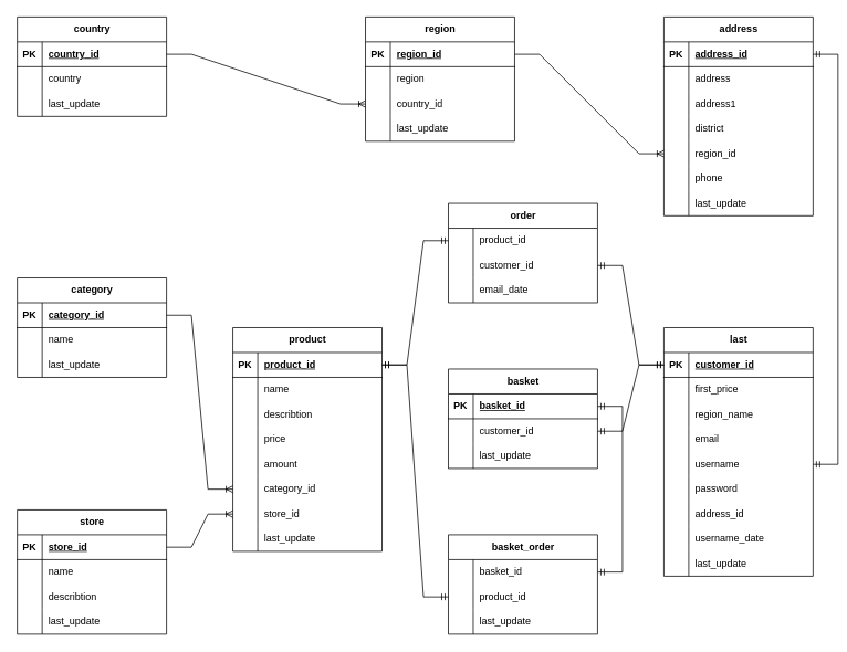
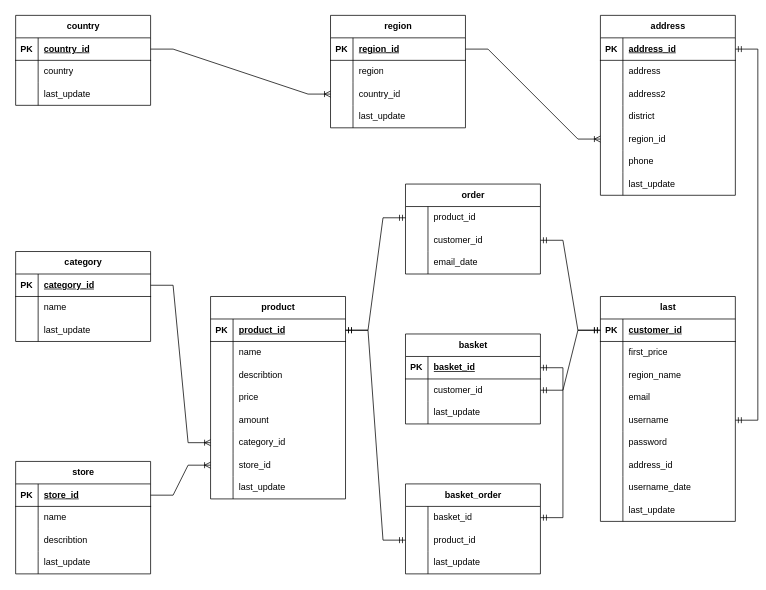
- <mxCell id="39" value="address1" style="shape=partialRectangle;connectable=0;fillColor=none;top=0;left=0;bottom=0;right=0;align=left;spacingLeft=6;overflow=hidden;whiteSpace=wrap;html=1;" parent="37" vertex="1"><mxGeometry x="30" width="150" height="30" as="geometry"><mxRectangle width="150" height="30" as="alternateBounds" /></mxGeometry></mxCell>
+ <mxCell id="39" value="address2" style="shape=partialRectangle;connectable=0;fillColor=none;top=0;left=0;bottom=0;right=0;align=left;spacingLeft=6;overflow=hidden;whiteSpace=wrap;html=1;" parent="37" vertex="1"><mxGeometry x="30" width="150" height="30" as="geometry"><mxRectangle width="150" height="30" as="alternateBounds" /></mxGeometry></mxCell>
